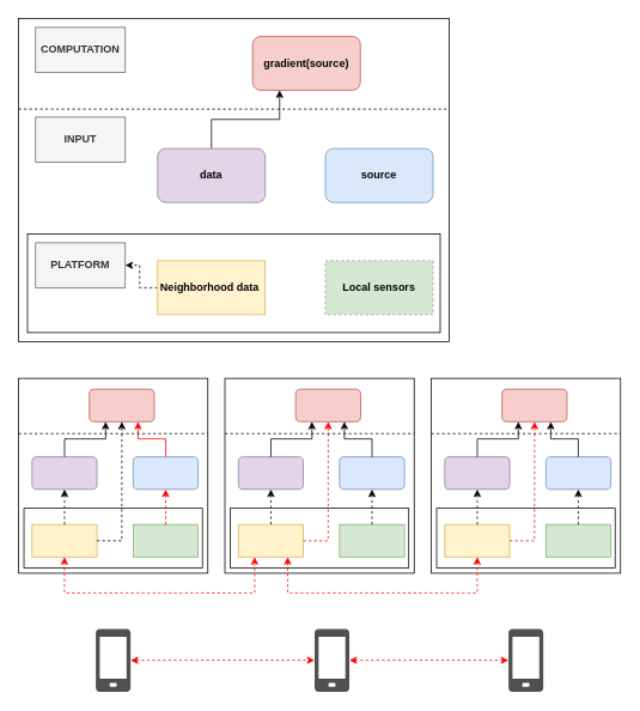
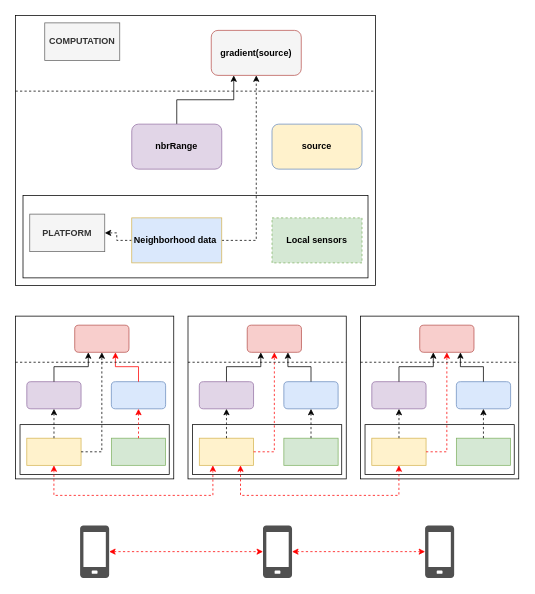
- <mxCell id="15" value="COMPUTATION" style="rounded=0;whiteSpace=wrap;html=1;fillColor=#f5f5f5;fontColor=#333333;strokeColor=#666666;fontStyle=1" parent="1" vertex="1"><mxGeometry x="39" y="30" width="100" height="50" as="geometry" /></mxCell>
+ <mxCell id="15" value="COMPUTATION" style="rounded=0;whiteSpace=wrap;html=1;fillColor=#f5f5f5;fontColor=#333333;strokeColor=#666666;fontStyle=1" parent="1" vertex="1"><mxGeometry x="59" y="30" width="100" height="50" as="geometry" /></mxCell>
- <mxCell id="11" value="gradient(source)" style="rounded=1;whiteSpace=wrap;html=1;fillColor=#f8cecc;strokeColor=#b85450;fontStyle=1" parent="1" vertex="1"><mxGeometry x="281" y="40" width="120" height="60" as="geometry" /></mxCell>
+ <mxCell id="11" value="gradient(source)" style="rounded=1;whiteSpace=wrap;html=1;fillColor=#f5f5f5;strokeColor=#b85450;fontStyle=1;" parent="1" vertex="1"><mxGeometry x="281" y="40" width="120" height="60" as="geometry" /></mxCell>
- <mxCell id="14" value="INPUT" style="rounded=0;whiteSpace=wrap;html=1;fillColor=#f5f5f5;fontColor=#333333;strokeColor=#666666;fontStyle=1" parent="1" vertex="1"><mxGeometry x="39" y="130" width="100" height="50" as="geometry" /></mxCell>
- <mxCell id="10" value="data" style="rounded=1;whiteSpace=wrap;html=1;fillColor=#e1d5e7;strokeColor=#9673a6;fontStyle=1" parent="1" vertex="1"><mxGeometry x="175" y="165" width="120" height="60" as="geometry" /></mxCell>
+ <mxCell id="10" value="nbrRange" style="rounded=1;whiteSpace=wrap;html=1;fillColor=#e1d5e7;strokeColor=#9673a6;fontStyle=1" parent="1" vertex="1"><mxGeometry x="175" y="165" width="120" height="60" as="geometry" /></mxCell>
- <mxCell id="8" value="source" style="rounded=1;whiteSpace=wrap;html=1;fillColor=#dae8fc;strokeColor=#6c8ebf;fontStyle=1" parent="1" vertex="1"><mxGeometry x="362" y="165" width="120" height="60" as="geometry" /></mxCell>
+ <mxCell id="8" value="source" style="rounded=1;whiteSpace=wrap;html=1;fillColor=#fff2cc;strokeColor=#6c8ebf;fontStyle=1;" parent="1" vertex="1"><mxGeometry x="362" y="165" width="120" height="60" as="geometry" /></mxCell>
+ <mxCell id="5" style="edgeStyle=orthogonalEdgeStyle;rounded=0;orthogonalLoop=1;jettySize=auto;html=1;entryX=0.5;entryY=1;entryDx=0;entryDy=0;dashed=1;" parent="1" source="6" target="11" edge="1"><mxGeometry relative="1" as="geometry"><Array as="points"><mxPoint x="341" y="320" /></Array></mxGeometry></mxCell>
- <mxCell id="12" value="PLATFORM" style="rounded=0;whiteSpace=wrap;html=1;fillColor=#f5f5f5;fontColor=#333333;strokeColor=#666666;fontStyle=1" parent="1" vertex="1"><mxGeometry x="39" y="270" width="100" height="50" as="geometry" /></mxCell>
+ <mxCell id="12" value="PLATFORM" style="rounded=0;whiteSpace=wrap;html=1;fillColor=#f5f5f5;fontColor=#333333;strokeColor=#666666;fontStyle=1" parent="1" vertex="1"><mxGeometry x="39" y="285" width="100" height="50" as="geometry" /></mxCell>
- <mxCell id="6" value="Neighborhood data&amp;nbsp;" style="rounded=0;whiteSpace=wrap;html=1;fillColor=#fff2cc;strokeColor=#d6b656;fontStyle=1" parent="1" vertex="1"><mxGeometry x="175" y="290" width="120" height="60" as="geometry" /></mxCell>
+ <mxCell id="6" value="Neighborhood data&amp;nbsp;" style="rounded=0;whiteSpace=wrap;html=1;fillColor=#dae8fc;strokeColor=#d6b656;fontStyle=1;" parent="1" vertex="1"><mxGeometry x="175" y="290" width="120" height="60" as="geometry" /></mxCell>
